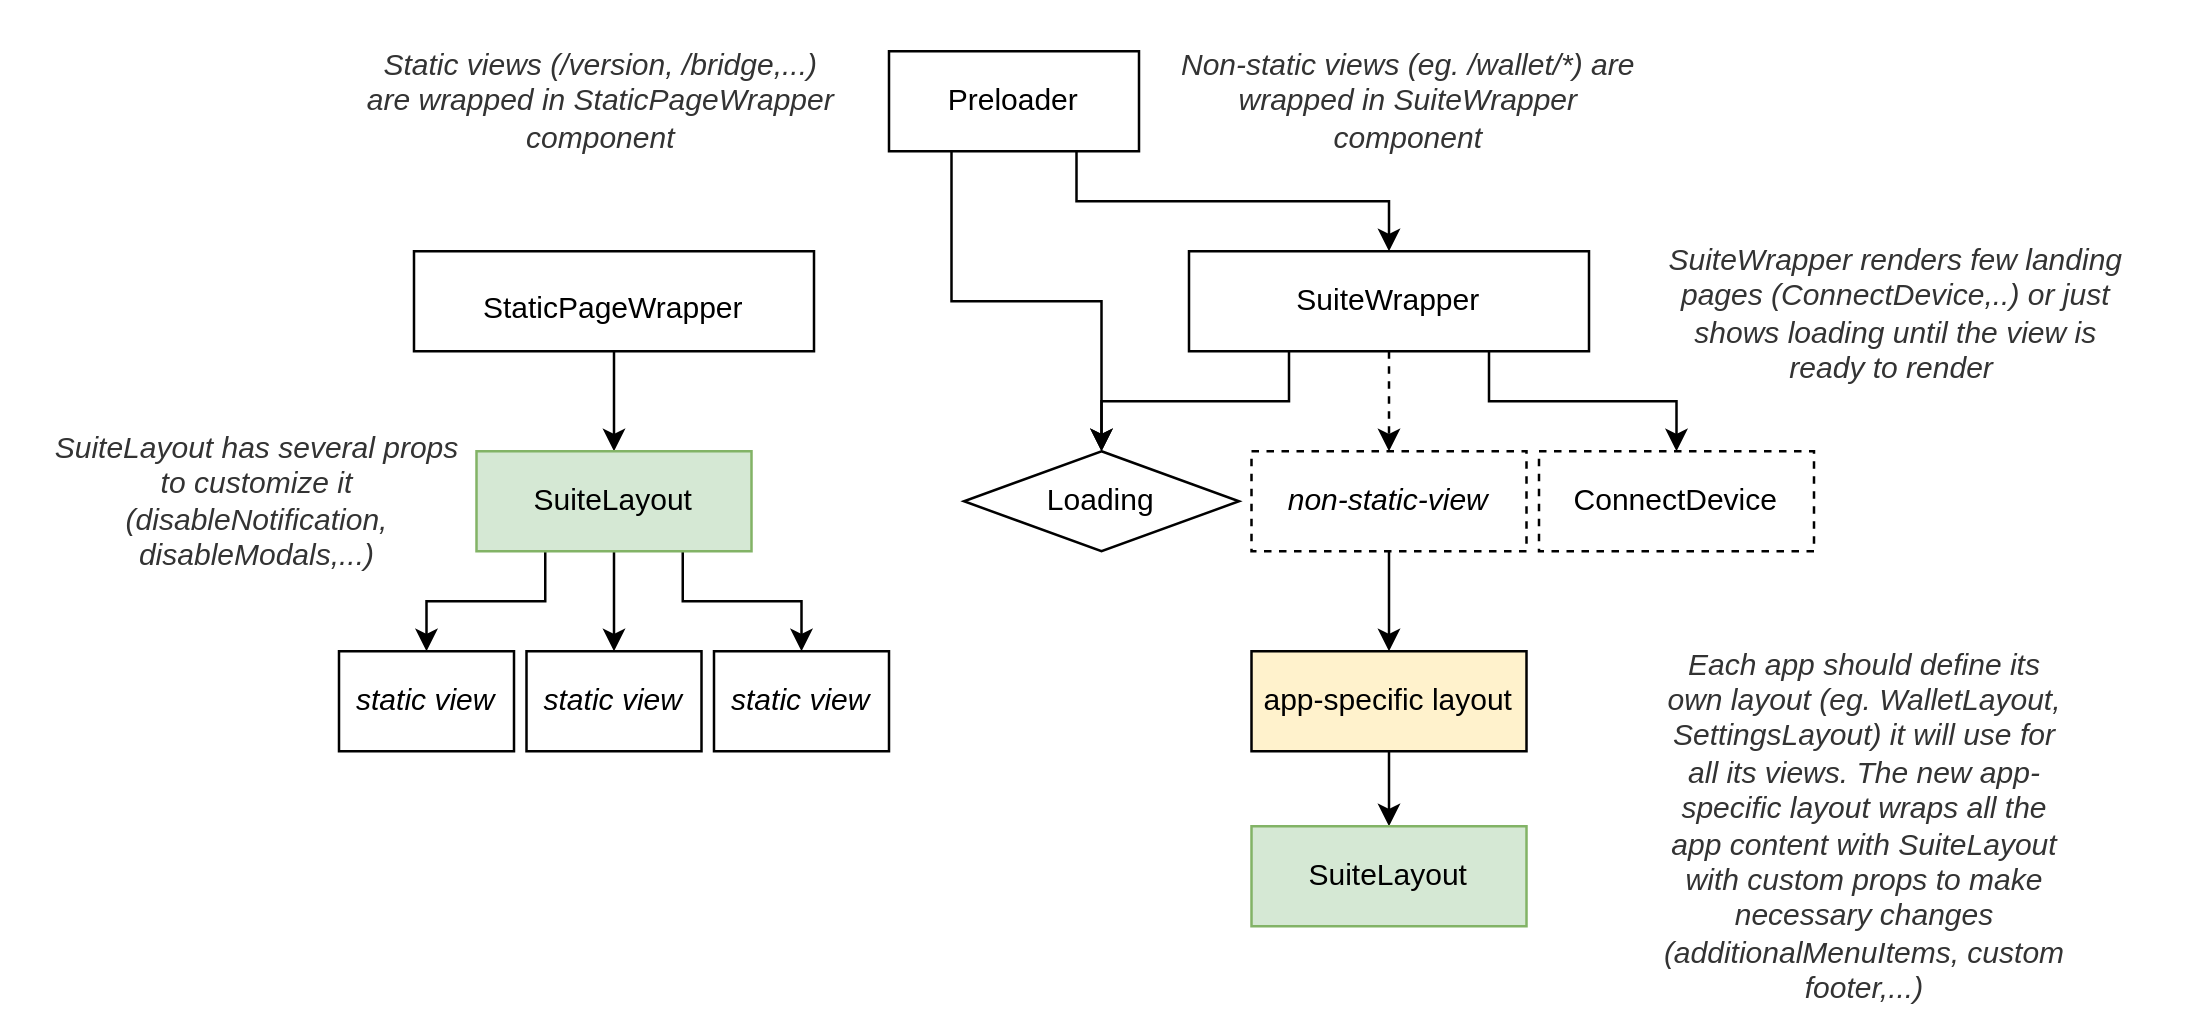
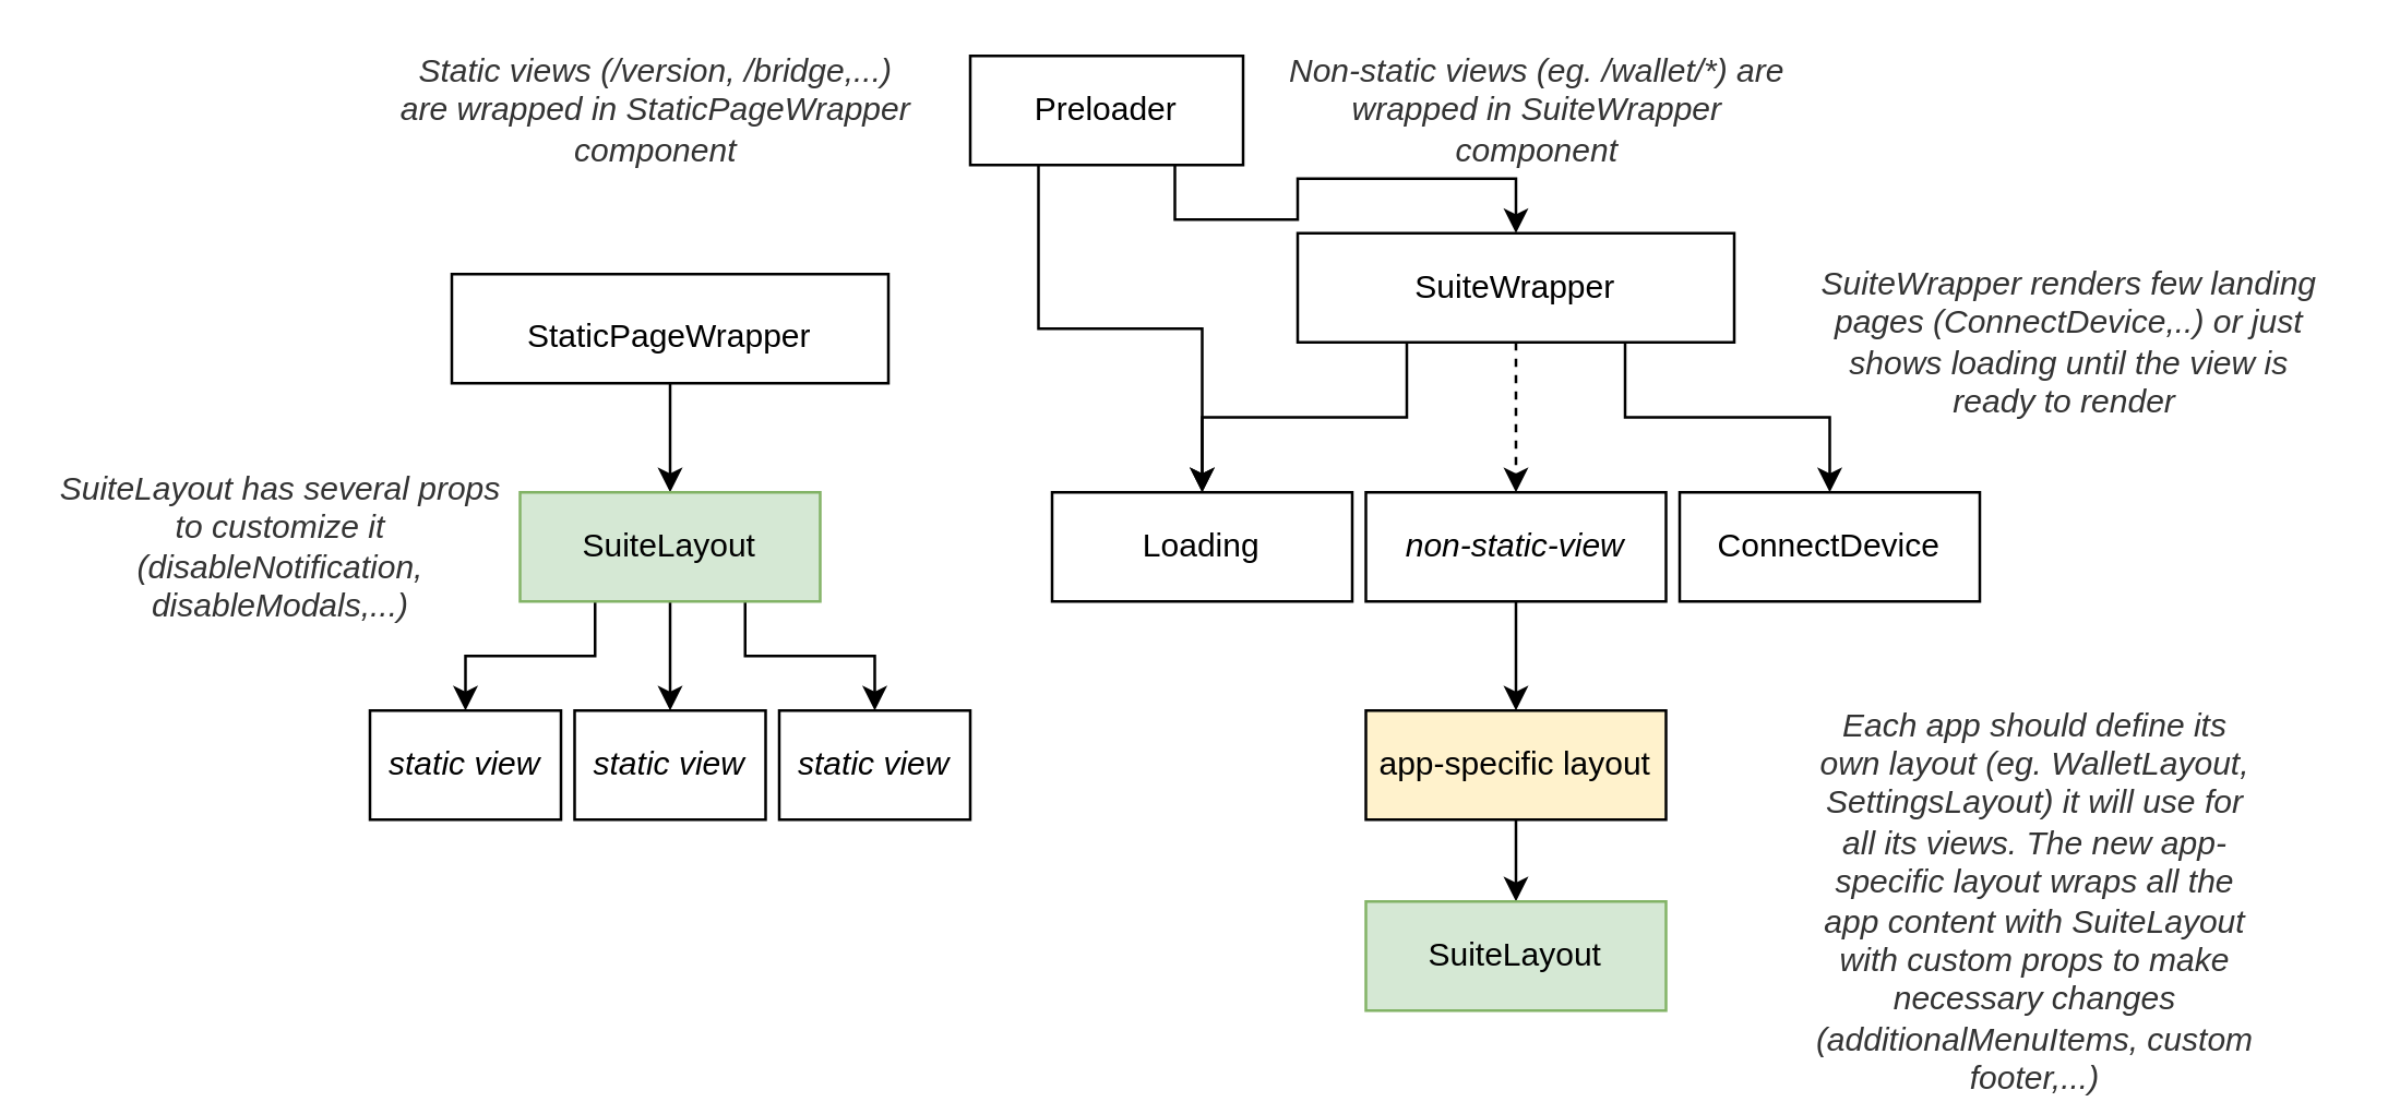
- <mxCell id="19" value="SuiteWrapper" style="rounded=0;whiteSpace=wrap;html=1;" vertex="1" parent="1"><mxGeometry x="475" y="100" width="160" height="40" as="geometry" /></mxCell>
+ <mxCell id="19" value="SuiteWrapper" style="rounded=0;whiteSpace=wrap;html=1;" vertex="1" parent="1"><mxGeometry x="475" y="85" width="160" height="40" as="geometry" /></mxCell>
- <mxCell id="21" value="Loading" style="rhombus;whiteSpace=wrap;html=1;" vertex="1" parent="1"><mxGeometry x="385" y="180" width="110" height="40" as="geometry" /></mxCell>
+ <mxCell id="21" value="Loading" style="rounded=0;whiteSpace=wrap;html=1;" vertex="1" parent="1"><mxGeometry x="385" y="180" width="110" height="40" as="geometry" /></mxCell>
- <mxCell id="23" value="&lt;i&gt;non-static-view&lt;/i&gt;" style="rounded=0;whiteSpace=wrap;html=1;dashed=1;" vertex="1" parent="1"><mxGeometry x="500" y="180" width="110" height="40" as="geometry" /></mxCell>
+ <mxCell id="23" value="&lt;i&gt;non-static-view&lt;/i&gt;" style="rounded=0;whiteSpace=wrap;html=1;" vertex="1" parent="1"><mxGeometry x="500" y="180" width="110" height="40" as="geometry" /></mxCell>
- <mxCell id="24" value="ConnectDevice" style="rounded=0;whiteSpace=wrap;html=1;dashed=1;" vertex="1" parent="1"><mxGeometry x="615" y="180" width="110" height="40" as="geometry" /></mxCell>
+ <mxCell id="24" value="ConnectDevice" style="rounded=0;whiteSpace=wrap;html=1;" vertex="1" parent="1"><mxGeometry x="615" y="180" width="110" height="40" as="geometry" /></mxCell>
